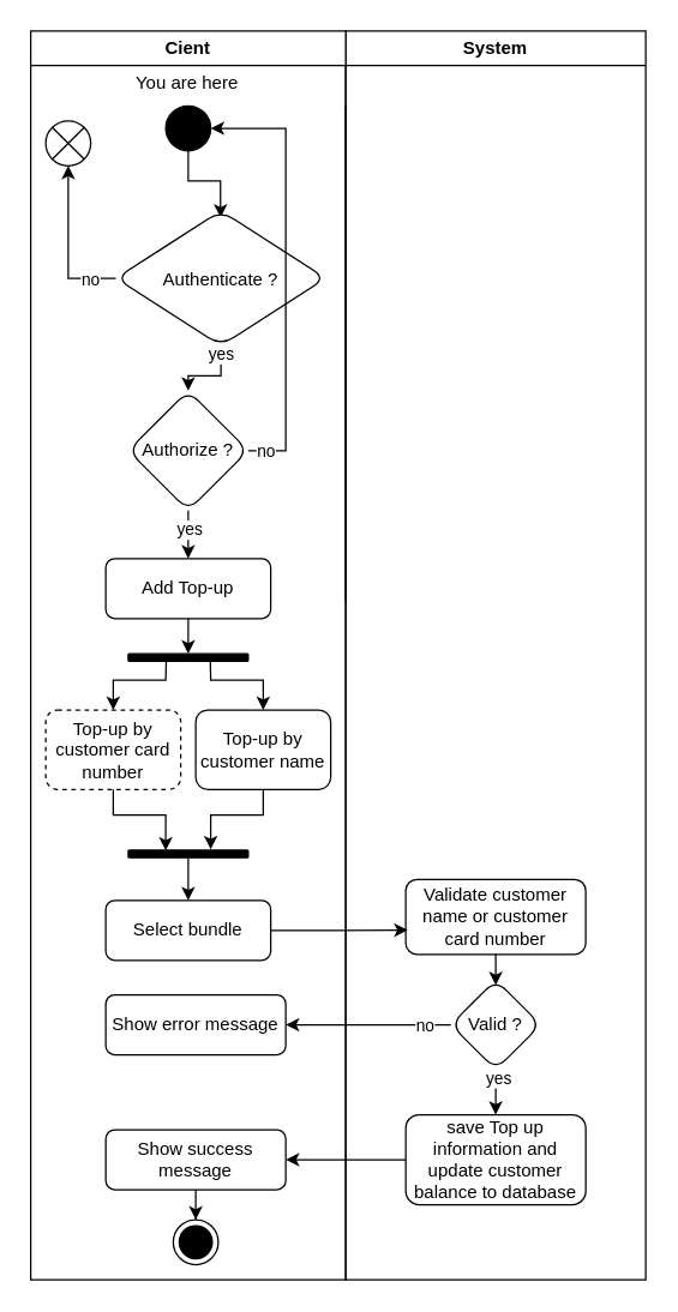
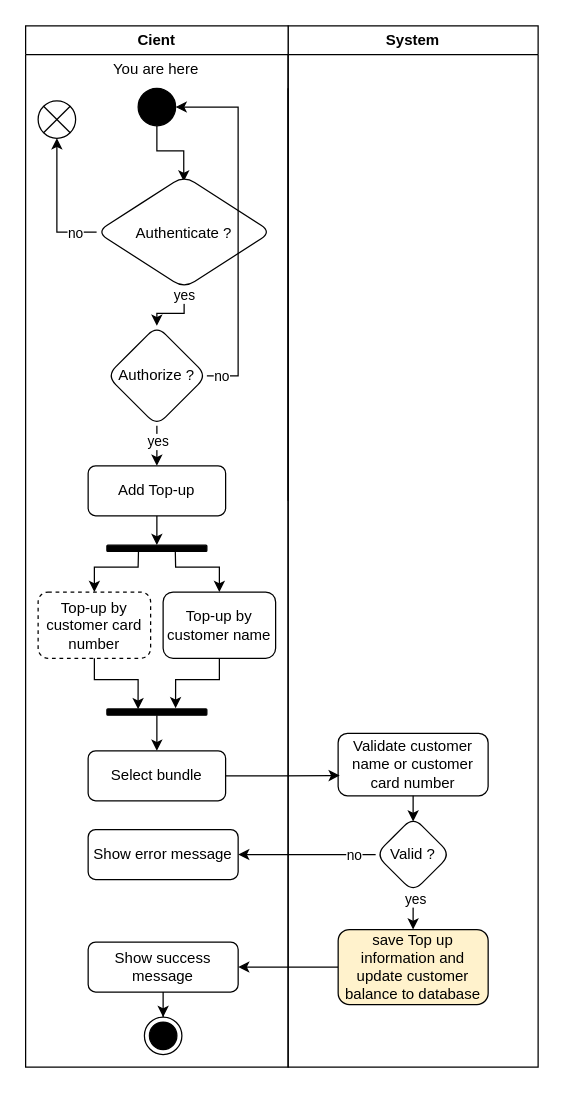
- <mxCell id="40" value="save Top up information and update customer balance to database" style="whiteSpace=wrap;html=1;rounded=1;" vertex="1" parent="1"><mxGeometry x="270.03" y="743" width="120" height="60" as="geometry" /></mxCell>
+ <mxCell id="40" value="save Top up information and update customer balance to database" style="whiteSpace=wrap;html=1;rounded=1;fillColor=#fff2cc;" vertex="1" parent="1"><mxGeometry x="270.03" y="743" width="120" height="60" as="geometry" /></mxCell>
